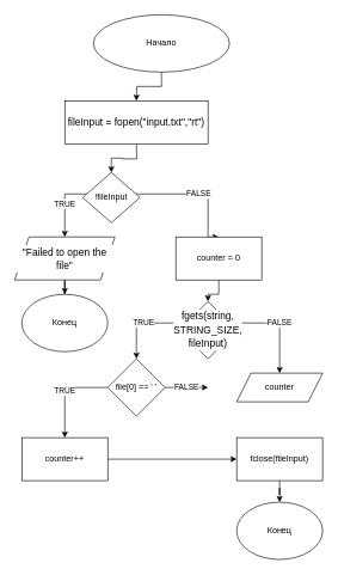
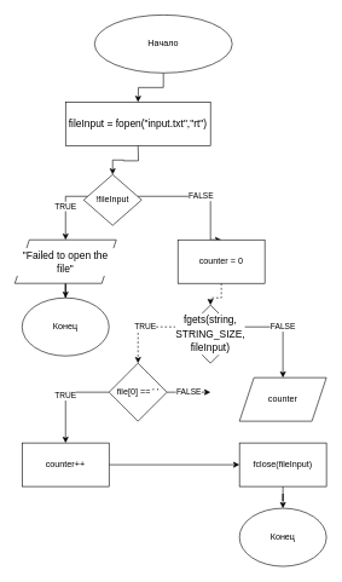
- <mxCell id="12" style="edgeStyle=orthogonalEdgeStyle;rounded=0;orthogonalLoop=1;jettySize=auto;html=1;entryX=0.5;entryY=0;entryDx=0;entryDy=0;fontColor=#000000;" edge="1" parent="1" source="13" target="16"><mxGeometry relative="1" as="geometry" /></mxCell>
+ <mxCell id="12" style="edgeStyle=orthogonalEdgeStyle;rounded=0;orthogonalLoop=1;jettySize=auto;html=1;entryX=0.5;entryY=0;entryDx=0;entryDy=0;fontColor=#000000;dashed=1;" edge="1" parent="1" source="13" target="16"><mxGeometry relative="1" as="geometry" /></mxCell>
- <mxCell id="15" value="TRUE" style="edgeStyle=orthogonalEdgeStyle;rounded=0;orthogonalLoop=1;jettySize=auto;html=1;fontFamily=Helvetica;fontColor=#000000;" edge="1" parent="1" source="16" target="23"><mxGeometry relative="1" as="geometry"><Array as="points"><mxPoint x="190" y="450" /></Array></mxGeometry></mxCell>
+ <mxCell id="15" value="TRUE" style="edgeStyle=orthogonalEdgeStyle;rounded=0;orthogonalLoop=1;jettySize=auto;html=1;fontFamily=Helvetica;fontColor=#000000;dashed=1;" edge="1" parent="1" source="16" target="23"><mxGeometry relative="1" as="geometry"><Array as="points"><mxPoint x="190" y="450" /></Array></mxGeometry></mxCell>
- <mxCell id="17" value="counter" style="shape=parallelogram;perimeter=parallelogramPerimeter;whiteSpace=wrap;html=1;fixedSize=1;labelBackgroundColor=#FFFFFF;fontColor=#000000;" vertex="1" parent="1"><mxGeometry x="330" y="520" width="120" height="40" as="geometry" /></mxCell>
+ <mxCell id="17" value="counter" style="shape=parallelogram;perimeter=parallelogramPerimeter;whiteSpace=wrap;html=1;fixedSize=1;labelBackgroundColor=#FFFFFF;fontColor=#000000;" vertex="1" parent="1"><mxGeometry x="330" y="520" width="120" height="60" as="geometry" /></mxCell>
